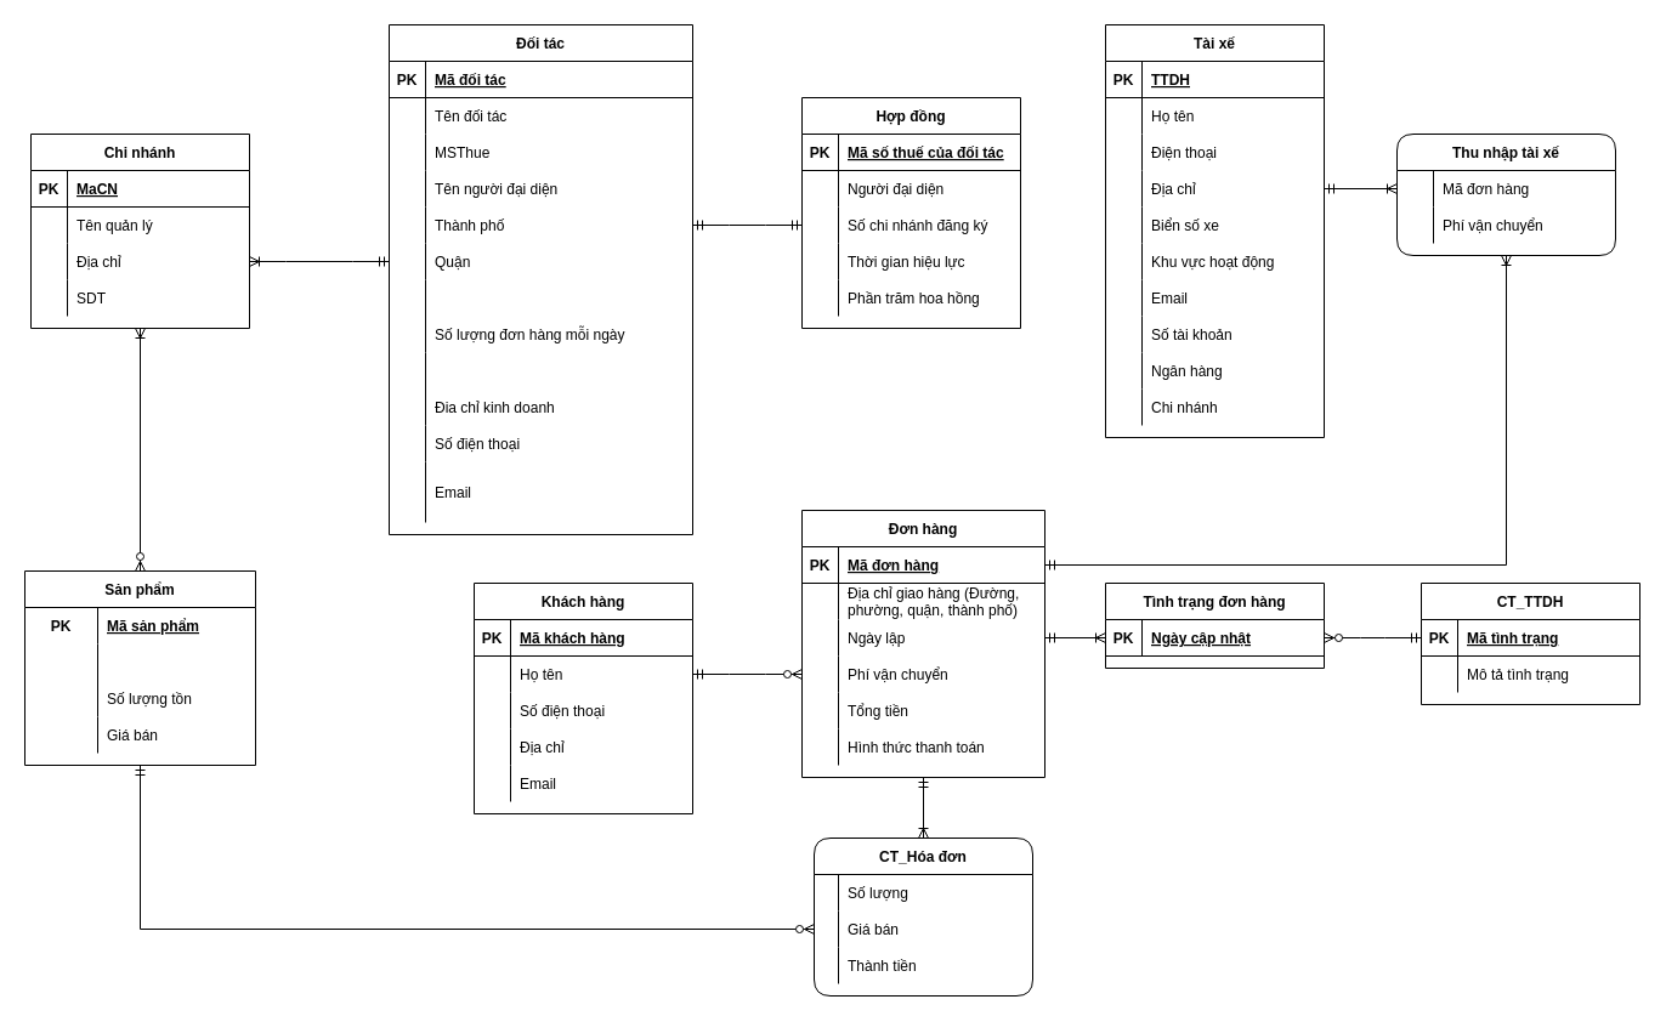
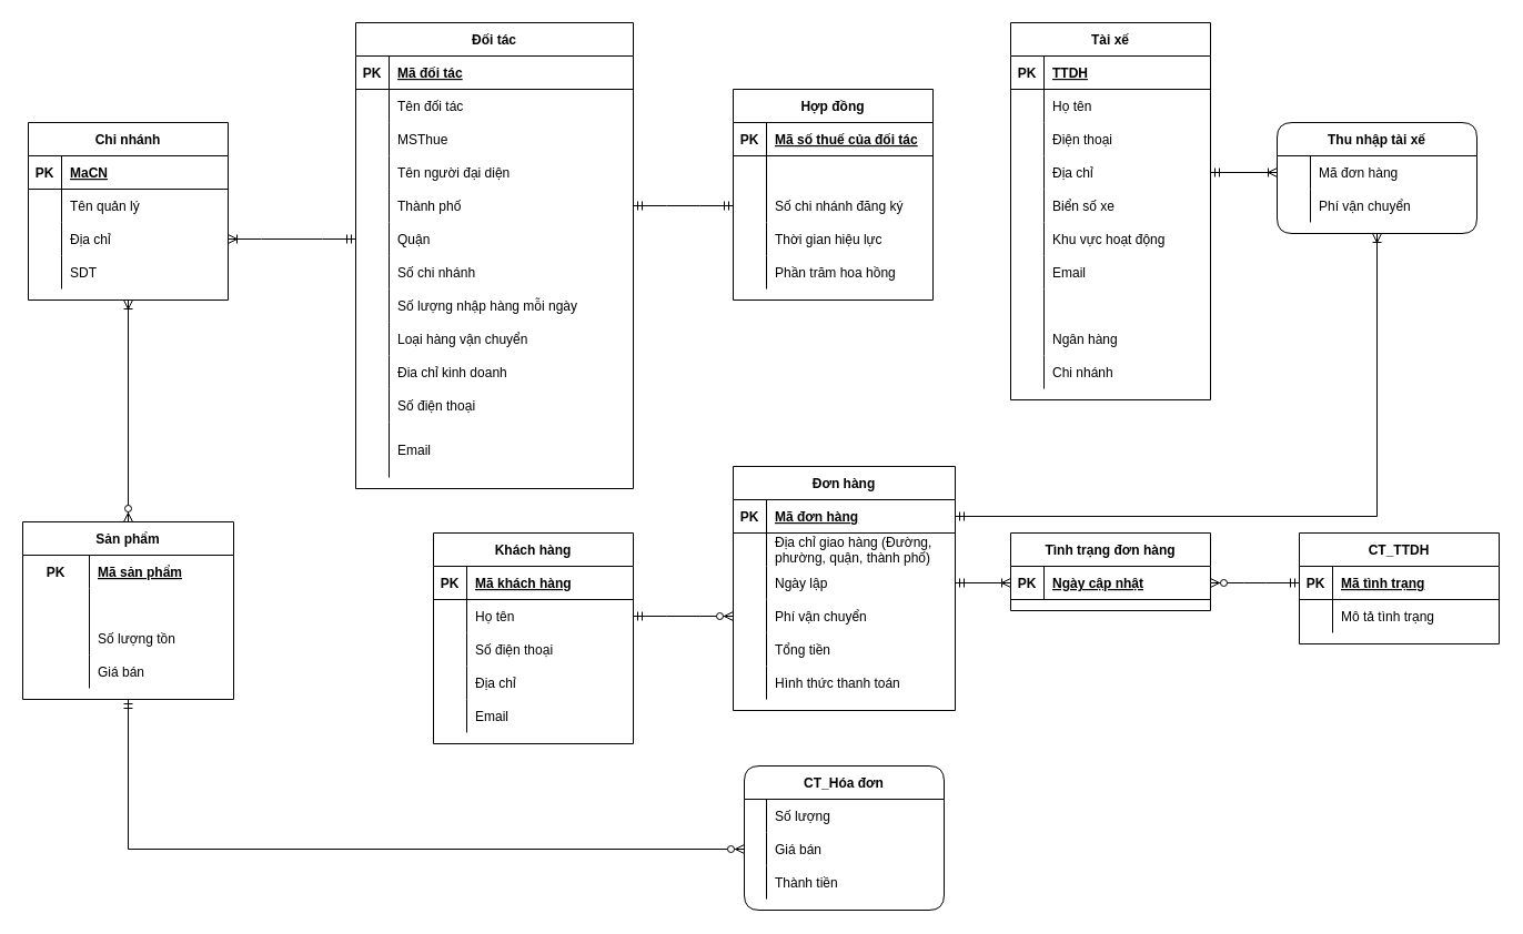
- <mxCell id="76" value="Người đại diện" style="shape=partialRectangle;connectable=0;fillColor=none;top=0;left=0;bottom=0;right=0;align=left;spacingLeft=6;overflow=hidden;" parent="74" vertex="1"><mxGeometry x="30" width="150" height="30" as="geometry"><mxRectangle width="150" height="30" as="alternateBounds" /></mxGeometry></mxCell>
+ <mxCell id="54" value="Số chi nhánh" style="shape=partialRectangle;overflow=hidden;connectable=0;fillColor=none;top=0;left=0;bottom=0;right=0;align=left;spacingLeft=6;" parent="52" vertex="1"><mxGeometry x="30" width="220" height="30" as="geometry"><mxRectangle width="220" height="30" as="alternateBounds" /></mxGeometry></mxCell>
- <mxCell id="57" value="Số lượng đơn hàng mỗi ngày" style="shape=partialRectangle;overflow=hidden;connectable=0;fillColor=none;top=0;left=0;bottom=0;right=0;align=left;spacingLeft=6;" parent="55" vertex="1"><mxGeometry x="30" width="220" height="30" as="geometry"><mxRectangle width="220" height="30" as="alternateBounds" /></mxGeometry></mxCell>
+ <mxCell id="57" value="Số lượng nhập hàng mỗi ngày" style="shape=partialRectangle;overflow=hidden;connectable=0;fillColor=none;top=0;left=0;bottom=0;right=0;align=left;spacingLeft=6;" parent="55" vertex="1"><mxGeometry x="30" width="220" height="30" as="geometry"><mxRectangle width="220" height="30" as="alternateBounds" /></mxGeometry></mxCell>
- <mxCell id="26" value="Số tài khoản" style="shape=partialRectangle;connectable=0;fillColor=none;top=0;left=0;bottom=0;right=0;align=left;spacingLeft=6;overflow=hidden;" parent="24" vertex="1"><mxGeometry x="30" width="150" height="30" as="geometry"><mxRectangle width="150" height="30" as="alternateBounds" /></mxGeometry></mxCell>
+ <mxCell id="60" value="Loại hàng vận chuyển" style="shape=partialRectangle;overflow=hidden;connectable=0;fillColor=none;top=0;left=0;bottom=0;right=0;align=left;spacingLeft=6;" parent="58" vertex="1"><mxGeometry x="30" width="220" height="30" as="geometry"><mxRectangle width="220" height="30" as="alternateBounds" /></mxGeometry></mxCell>
- <mxCell id="153" value="" style="fontSize=12;html=1;endArrow=ERoneToMany;startArrow=ERmandOne;rounded=0;exitX=0.5;exitY=1;exitDx=0;exitDy=0;entryX=0.5;entryY=0;entryDx=0;entryDy=0;" parent="1" source="98" target="133" edge="1"><mxGeometry width="100" height="100" relative="1" as="geometry"><mxPoint x="520" y="830" as="sourcePoint" /><mxPoint x="620" y="730" as="targetPoint" /></mxGeometry></mxCell>
